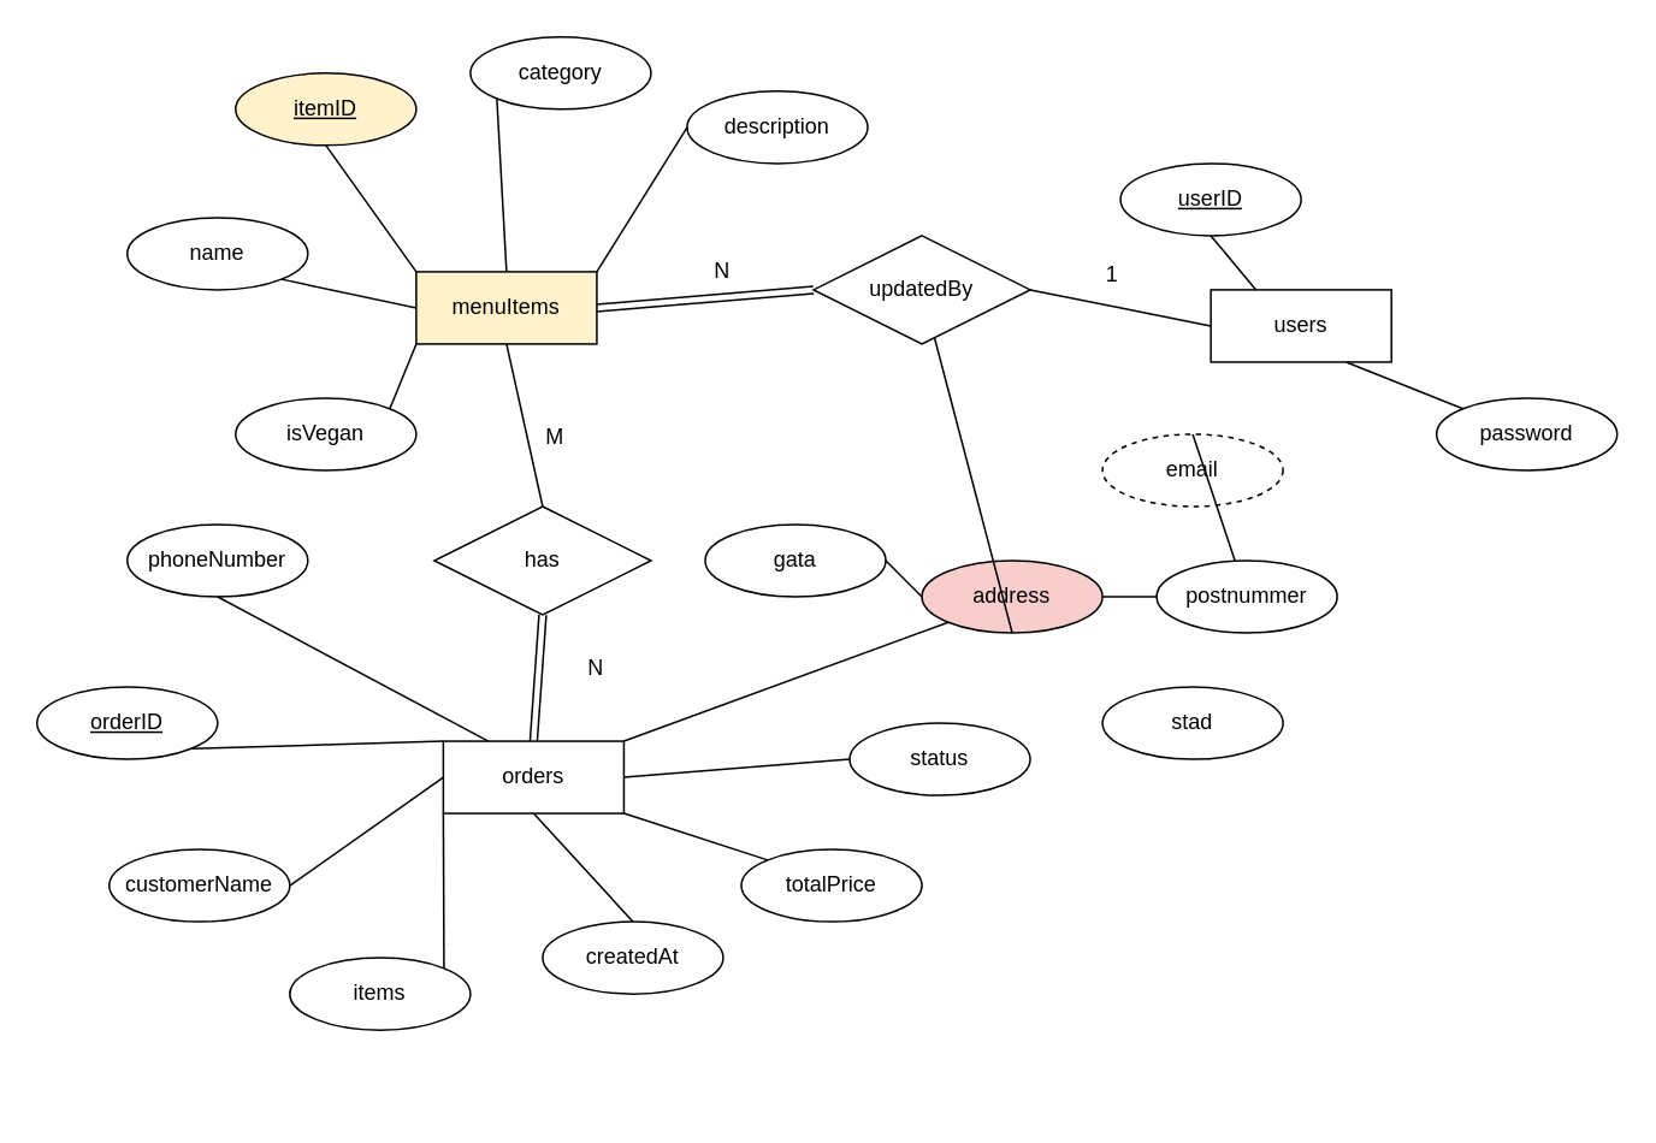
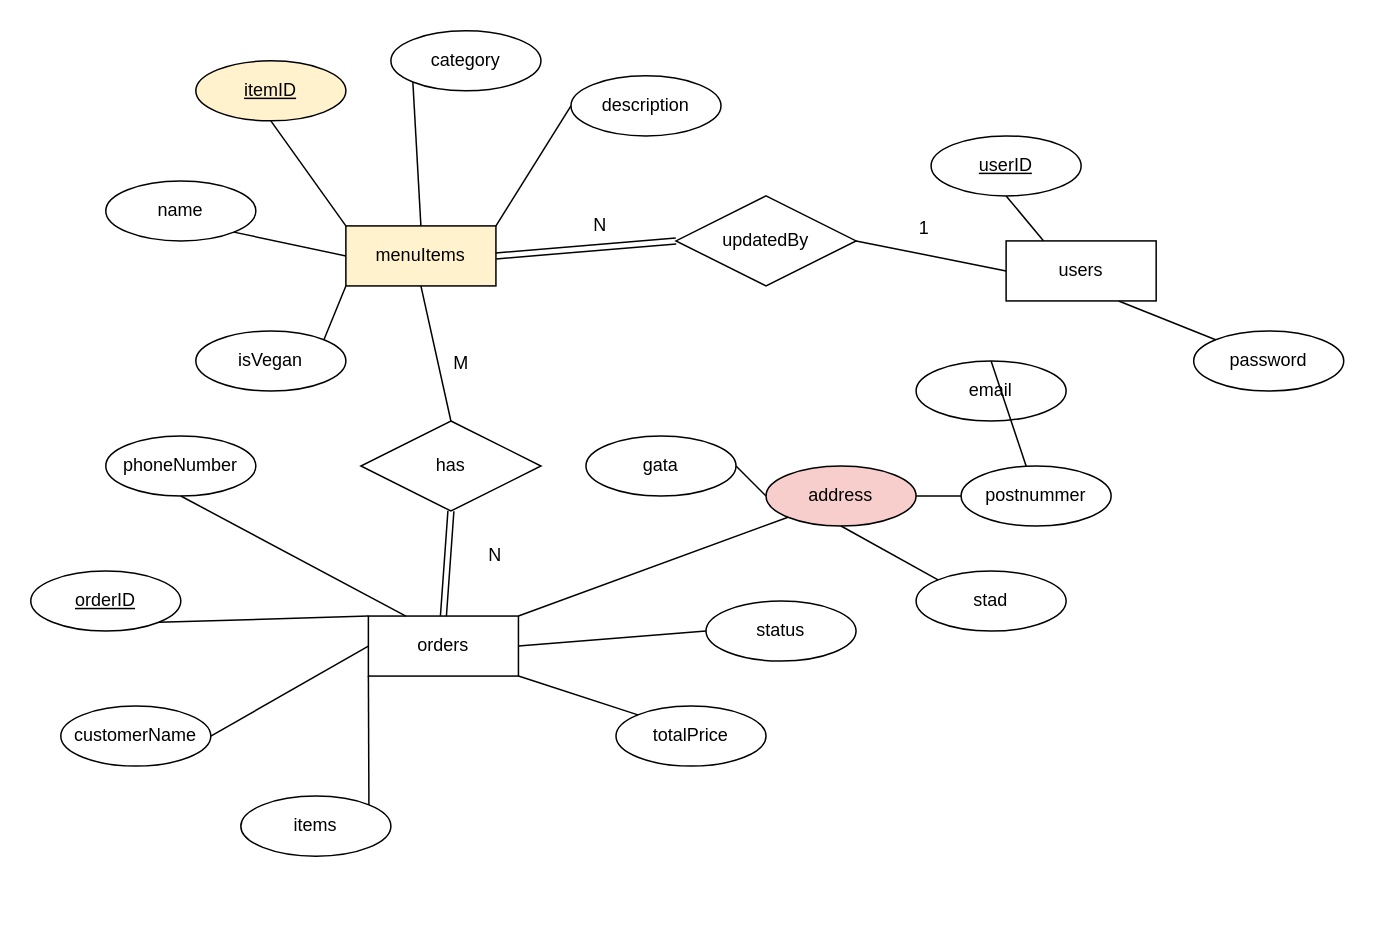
- <mxCell id="32" value="email" style="ellipse;whiteSpace=wrap;html=1;align=center;dashed=1;" parent="1" vertex="1"><mxGeometry x="610" y="240" width="100" height="40" as="geometry" /></mxCell>
+ <mxCell id="32" value="email" style="ellipse;whiteSpace=wrap;html=1;align=center;" parent="1" vertex="1"><mxGeometry x="610" y="240" width="100" height="40" as="geometry" /></mxCell>
- <mxCell id="51" value="" style="endArrow=none;html=1;rounded=0;exitX=0.5;exitY=1;exitDx=0;exitDy=0;" edge="1" parent="1" source="17" target="39"><mxGeometry relative="1" as="geometry"><mxPoint x="540" y="310" as="sourcePoint" /><mxPoint x="700" y="310" as="targetPoint" /></mxGeometry></mxCell>
+ <mxCell id="51" value="" style="endArrow=none;html=1;rounded=0;exitX=0.5;exitY=1;exitDx=0;exitDy=0;entryX=0;entryY=0;entryDx=0;entryDy=0;" edge="1" parent="1" source="17" target="46"><mxGeometry relative="1" as="geometry"><mxPoint x="540" y="310" as="sourcePoint" /><mxPoint x="700" y="310" as="targetPoint" /></mxGeometry></mxCell>
- <mxCell id="28" value="" style="endArrow=none;html=1;rounded=0;exitX=0.5;exitY=1;exitDx=0;exitDy=0;entryX=0.5;entryY=0;entryDx=0;entryDy=0;" parent="1" source="13" target="20" edge="1"><mxGeometry relative="1" as="geometry"><mxPoint x="490" y="430" as="sourcePoint" /><mxPoint x="650" y="430" as="targetPoint" /></mxGeometry></mxCell>
- <mxCell id="15" value="customerName" style="ellipse;whiteSpace=wrap;html=1;align=center;" parent="1" vertex="1"><mxGeometry x="60" y="470" width="100" height="40" as="geometry" /></mxCell>
+ <mxCell id="15" value="customerName" style="ellipse;whiteSpace=wrap;html=1;align=center;" parent="1" vertex="1"><mxGeometry x="40" y="470" width="100" height="40" as="geometry" /></mxCell>
- <mxCell id="20" value="createdAt" style="ellipse;whiteSpace=wrap;html=1;align=center;" parent="1" vertex="1"><mxGeometry x="300" y="510" width="100" height="40" as="geometry" /></mxCell>
